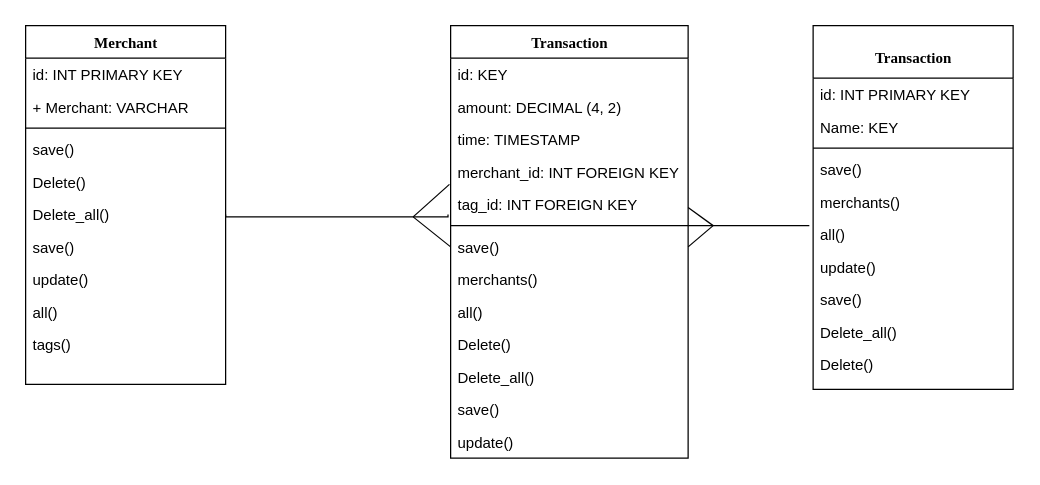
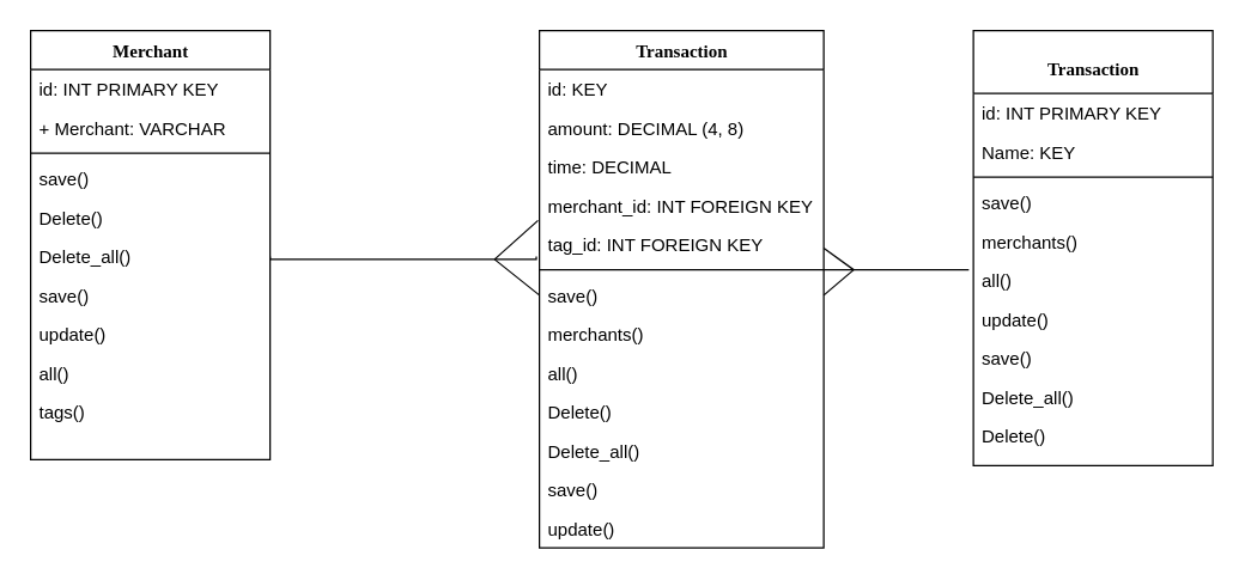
- <mxCell id="15" value="amount: DECIMAL (4, 2)" style="text;html=1;strokeColor=none;fillColor=none;align=left;verticalAlign=top;spacingLeft=4;spacingRight=4;whiteSpace=wrap;overflow=hidden;rotatable=0;points=[[0,0.5],[1,0.5]];portConstraint=eastwest;" parent="13" vertex="1"><mxGeometry y="52" width="190" height="26" as="geometry" /></mxCell>
+ <mxCell id="15" value="amount: DECIMAL (4, 8)" style="text;html=1;strokeColor=none;fillColor=none;align=left;verticalAlign=top;spacingLeft=4;spacingRight=4;whiteSpace=wrap;overflow=hidden;rotatable=0;points=[[0,0.5],[1,0.5]];portConstraint=eastwest;" parent="13" vertex="1"><mxGeometry y="52" width="190" height="26" as="geometry" /></mxCell>
- <mxCell id="16" value="time: TIMESTAMP" style="text;html=1;strokeColor=none;fillColor=none;align=left;verticalAlign=top;spacingLeft=4;spacingRight=4;whiteSpace=wrap;overflow=hidden;rotatable=0;points=[[0,0.5],[1,0.5]];portConstraint=eastwest;" vertex="1" parent="13"><mxGeometry y="78" width="190" height="26" as="geometry" /></mxCell>
+ <mxCell id="16" value="time: DECIMAL" style="text;html=1;strokeColor=none;fillColor=none;align=left;verticalAlign=top;spacingLeft=4;spacingRight=4;whiteSpace=wrap;overflow=hidden;rotatable=0;points=[[0,0.5],[1,0.5]];portConstraint=eastwest;" vertex="1" parent="13"><mxGeometry y="78" width="190" height="26" as="geometry" /></mxCell>
